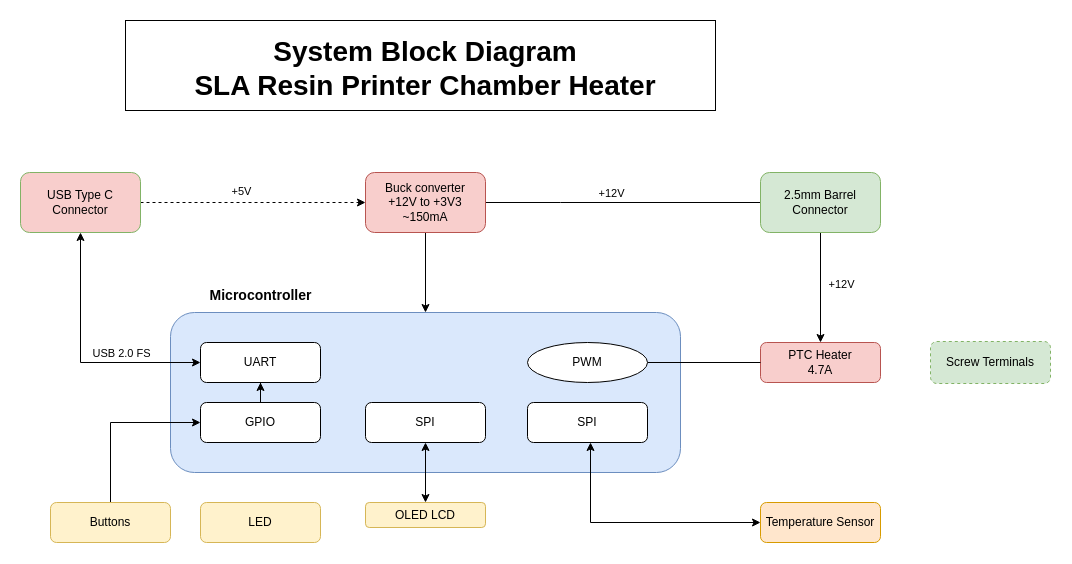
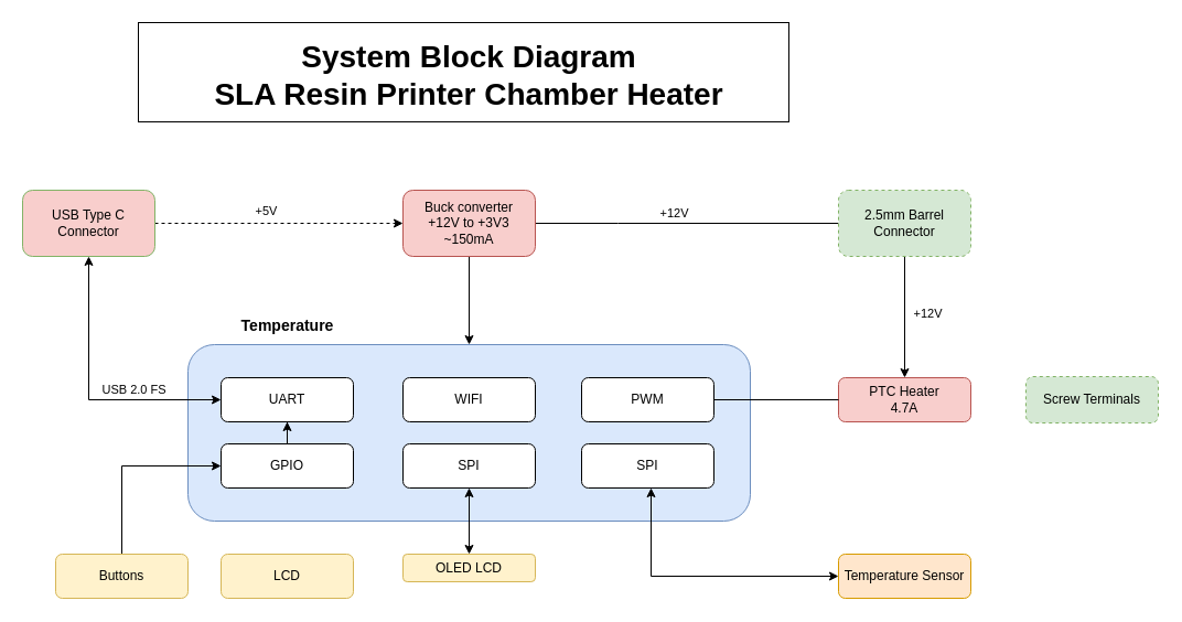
- <mxCell id="10" value="2.5mm Barrel Connector" style="rounded=1;whiteSpace=wrap;html=1;fillColor=#d5e8d4;strokeColor=#82b366;" vertex="1" parent="1"><mxGeometry x="760" y="172" width="120" height="60" as="geometry" /></mxCell>
+ <mxCell id="10" value="2.5mm Barrel Connector" style="rounded=1;whiteSpace=wrap;html=1;fillColor=#d5e8d4;strokeColor=#82b366;dashed=1;" vertex="1" parent="1"><mxGeometry x="760" y="172" width="120" height="60" as="geometry" /></mxCell>
- <mxCell id="33" value="&lt;font style=&quot;font-size: 14px;&quot;&gt;&lt;b&gt;Microcontroller&lt;/b&gt;&lt;/font&gt;" style="text;html=1;align=center;verticalAlign=middle;resizable=0;points=[];autosize=1;strokeColor=none;fillColor=none;fontSize=28;" vertex="1" parent="1"><mxGeometry x="200" y="270" width="120" height="40" as="geometry" /></mxCell>
+ <mxCell id="33" value="&lt;font style=&quot;font-size: 14px;&quot;&gt;&lt;b&gt;Temperature&lt;/b&gt;&lt;/font&gt;" style="text;html=1;align=center;verticalAlign=middle;resizable=0;points=[];autosize=1;strokeColor=none;fillColor=none;fontSize=28;" vertex="1" parent="1"><mxGeometry x="200" y="270" width="120" height="40" as="geometry" /></mxCell>
+ <mxCell id="27" value="WIFI" style="rounded=1;whiteSpace=wrap;html=1;" vertex="1" parent="1"><mxGeometry x="365" y="342" width="120" height="40" as="geometry" /></mxCell>
- <mxCell id="16" value="PWM" style="ellipse;whiteSpace=wrap;html=1;" vertex="1" parent="1"><mxGeometry x="527" y="342" width="120" height="40" as="geometry" /></mxCell>
+ <mxCell id="16" value="PWM" style="rounded=1;whiteSpace=wrap;html=1;" vertex="1" parent="1"><mxGeometry x="527" y="342" width="120" height="40" as="geometry" /></mxCell>
- <mxCell id="26" value="LED" style="rounded=1;whiteSpace=wrap;html=1;fillColor=#fff2cc;strokeColor=#d6b656;" vertex="1" parent="1"><mxGeometry x="200" y="502" width="120" height="40" as="geometry" /></mxCell>
+ <mxCell id="26" value="LCD" style="rounded=1;whiteSpace=wrap;html=1;fillColor=#fff2cc;strokeColor=#d6b656;" vertex="1" parent="1"><mxGeometry x="200" y="502" width="120" height="40" as="geometry" /></mxCell>
